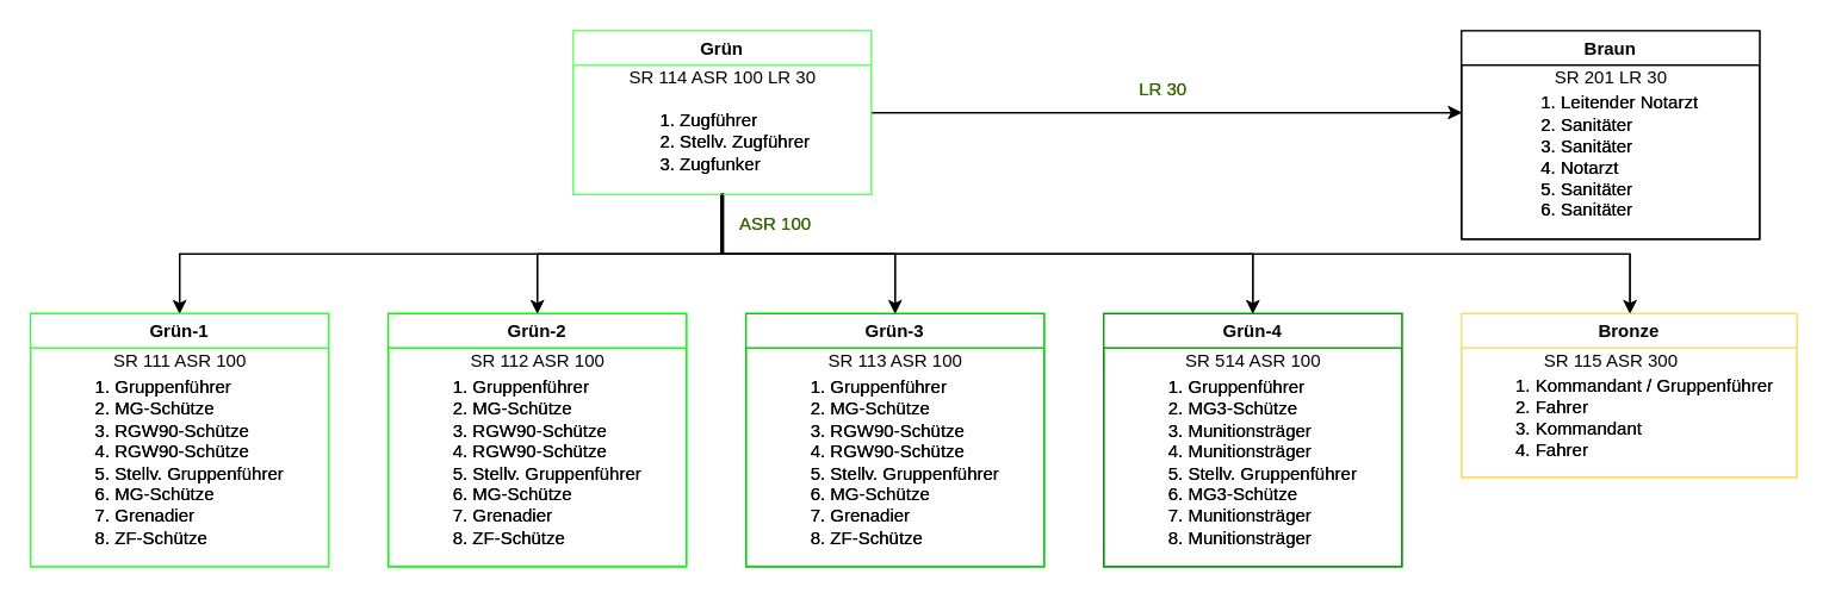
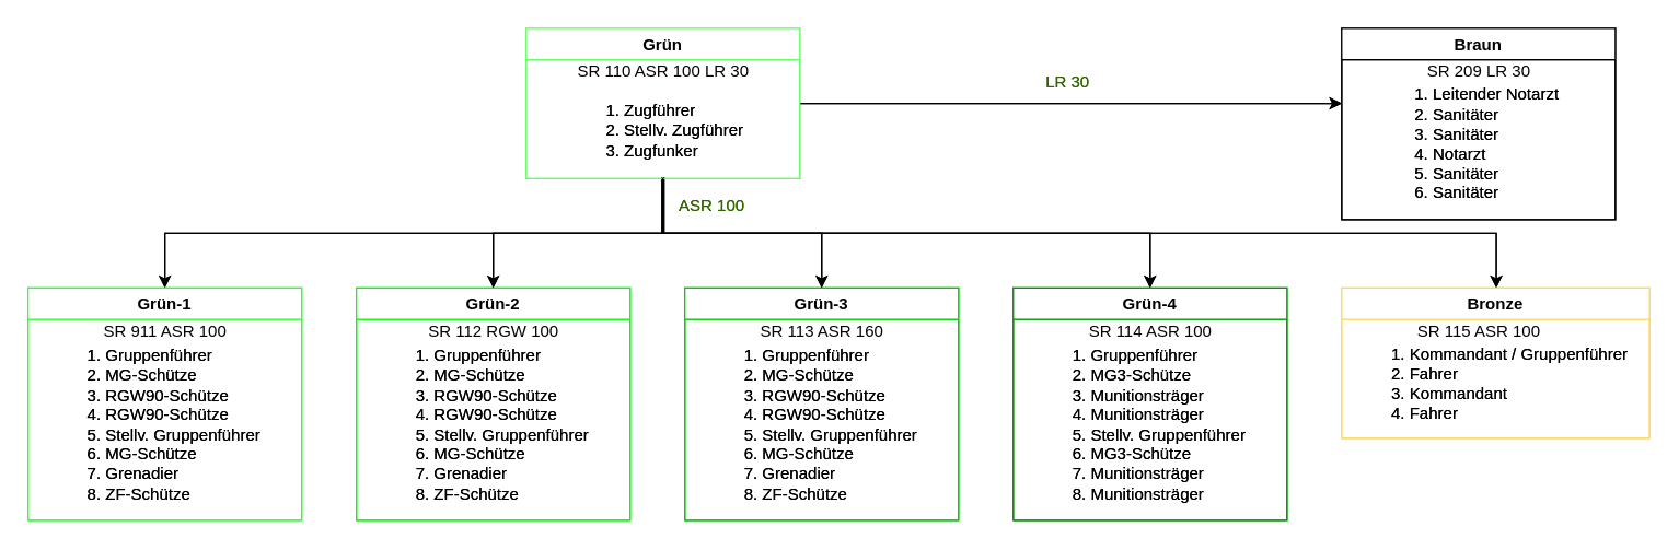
- <mxCell id="8" value="SR 114 ASR 100 LR 30" style="text;html=1;align=center;verticalAlign=middle;resizable=0;points=[];autosize=1;" vertex="1" parent="6"><mxGeometry x="30" y="22" width="140" height="20" as="geometry" /></mxCell>
+ <mxCell id="8" value="SR 110 ASR 100 LR 30" style="text;html=1;align=center;verticalAlign=middle;resizable=0;points=[];autosize=1;" vertex="1" parent="6"><mxGeometry x="30" y="22" width="140" height="20" as="geometry" /></mxCell>
- <mxCell id="28" value="SR 201 LR 30" style="text;html=1;align=center;verticalAlign=middle;resizable=0;points=[];autosize=1;" vertex="1" parent="26"><mxGeometry x="55" y="22" width="90" height="20" as="geometry" /></mxCell>
+ <mxCell id="28" value="SR 209 LR 30" style="text;html=1;align=center;verticalAlign=middle;resizable=0;points=[];autosize=1;" vertex="1" parent="26"><mxGeometry x="55" y="22" width="90" height="20" as="geometry" /></mxCell>
- <mxCell id="11" value="SR 111 ASR 100" style="text;html=1;align=center;verticalAlign=middle;resizable=0;points=[];autosize=1;" vertex="1" parent="9"><mxGeometry x="50" y="22" width="100" height="20" as="geometry" /></mxCell>
+ <mxCell id="11" value="SR 911 ASR 100" style="text;html=1;align=center;verticalAlign=middle;resizable=0;points=[];autosize=1;" vertex="1" parent="9"><mxGeometry x="50" y="22" width="100" height="20" as="geometry" /></mxCell>
- <mxCell id="14" value="SR 112 ASR 100" style="text;html=1;align=center;verticalAlign=middle;resizable=0;points=[];autosize=1;" vertex="1" parent="12"><mxGeometry x="45" y="22" width="110" height="20" as="geometry" /></mxCell>
+ <mxCell id="14" value="SR 112 RGW 100" style="text;html=1;align=center;verticalAlign=middle;resizable=0;points=[];autosize=1;" vertex="1" parent="12"><mxGeometry x="45" y="22" width="110" height="20" as="geometry" /></mxCell>
- <mxCell id="17" value="SR 113 ASR 100" style="text;html=1;align=center;verticalAlign=middle;resizable=0;points=[];autosize=1;" vertex="1" parent="15"><mxGeometry x="45" y="22" width="110" height="20" as="geometry" /></mxCell>
+ <mxCell id="17" value="SR 113 ASR 160" style="text;html=1;align=center;verticalAlign=middle;resizable=0;points=[];autosize=1;" vertex="1" parent="15"><mxGeometry x="45" y="22" width="110" height="20" as="geometry" /></mxCell>
- <mxCell id="20" value="SR 514 ASR 100" style="text;html=1;align=center;verticalAlign=middle;resizable=0;points=[];autosize=1;" vertex="1" parent="18"><mxGeometry x="45" y="22" width="110" height="20" as="geometry" /></mxCell>
+ <mxCell id="20" value="SR 114 ASR 100" style="text;html=1;align=center;verticalAlign=middle;resizable=0;points=[];autosize=1;" vertex="1" parent="18"><mxGeometry x="45" y="22" width="110" height="20" as="geometry" /></mxCell>
- <mxCell id="25" value="SR 115 ASR 300" style="text;html=1;align=center;verticalAlign=middle;resizable=0;points=[];autosize=1;" vertex="1" parent="23"><mxGeometry x="45" y="22" width="110" height="20" as="geometry" /></mxCell>
+ <mxCell id="25" value="SR 115 ASR 100" style="text;html=1;align=center;verticalAlign=middle;resizable=0;points=[];autosize=1;" vertex="1" parent="23"><mxGeometry x="45" y="22" width="110" height="20" as="geometry" /></mxCell>
